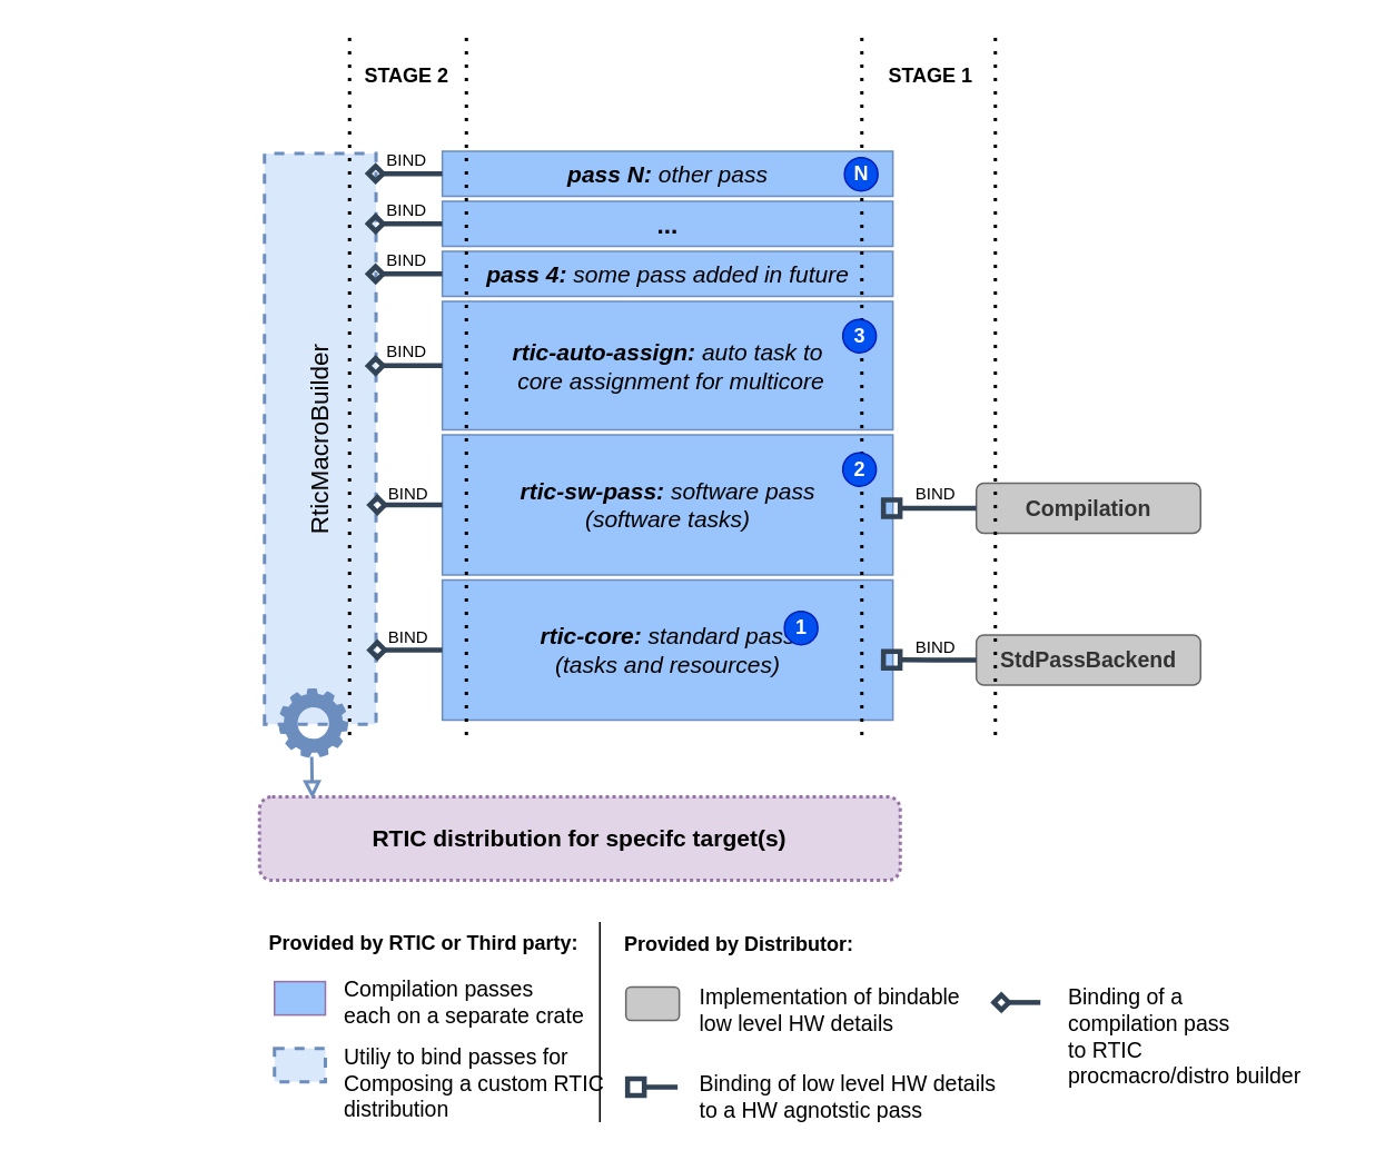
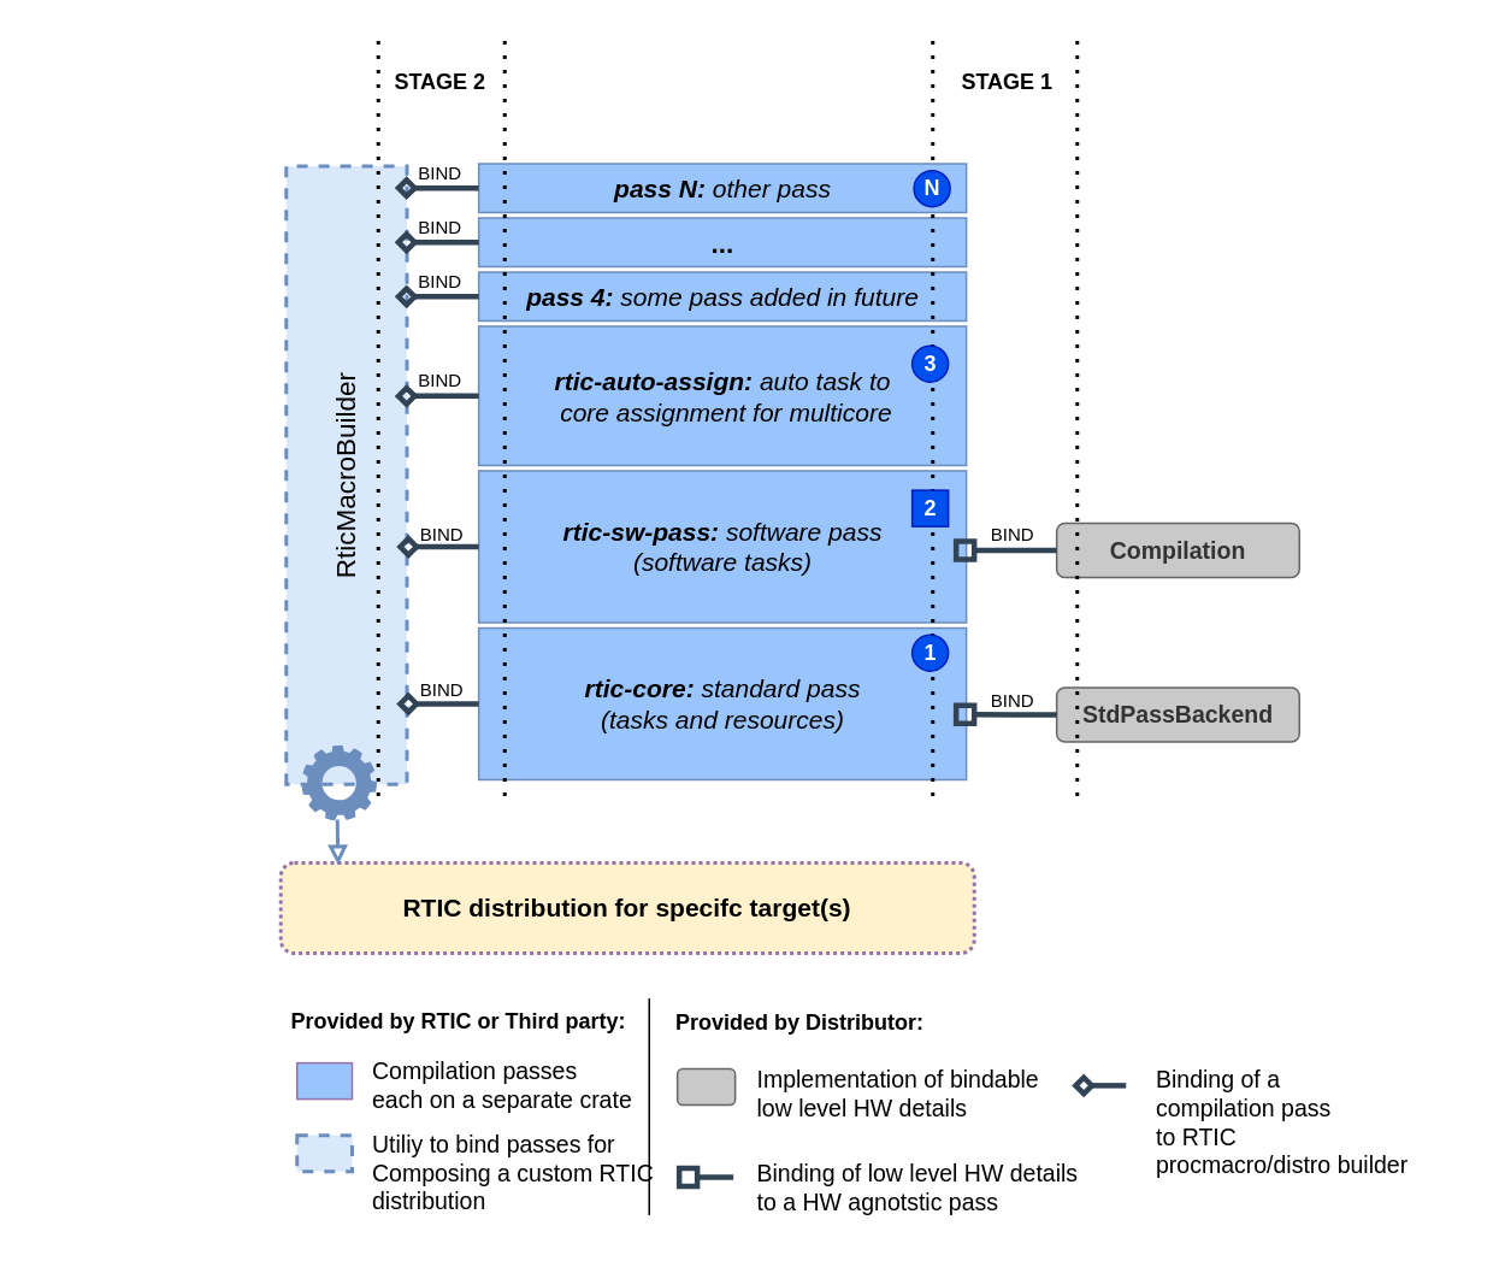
- <mxCell id="49" value="&lt;b&gt;2&lt;/b&gt;" style="ellipse;whiteSpace=wrap;html=1;aspect=fixed;fillColor=#0050ef;fontColor=#ffffff;strokeColor=#001DBC;" vertex="1" parent="1"><mxGeometry x="504.6" y="270.75" width="20" height="20" as="geometry" /></mxCell>
+ <mxCell id="49" value="&lt;b&gt;2&lt;/b&gt;" style="whiteSpace=wrap;html=1;aspect=fixed;fillColor=#0050ef;fontColor=#ffffff;strokeColor=#001DBC;rounded=0;" vertex="1" parent="1"><mxGeometry x="504.6" y="270.75" width="20" height="20" as="geometry" /></mxCell>
- <mxCell id="48" value="&lt;b&gt;1&lt;/b&gt;" style="ellipse;whiteSpace=wrap;html=1;aspect=fixed;fillColor=#0050ef;fontColor=#ffffff;strokeColor=#001DBC;" vertex="1" parent="1"><mxGeometry x="469.6" y="365.75" width="20" height="20" as="geometry" /></mxCell>
+ <mxCell id="48" value="&lt;b&gt;1&lt;/b&gt;" style="ellipse;whiteSpace=wrap;html=1;aspect=fixed;fillColor=#0050ef;fontColor=#ffffff;strokeColor=#001DBC;" vertex="1" parent="1"><mxGeometry x="504.6" y="350.75" width="20" height="20" as="geometry" /></mxCell>
- <mxCell id="21" value="&lt;span style=&quot;color: rgb(0, 0, 0); font-size: 14px; text-wrap: nowrap;&quot;&gt;&lt;b&gt;RTIC distribution for specifc target(s)&lt;/b&gt;&lt;/span&gt;" style="rounded=1;whiteSpace=wrap;html=1;dashed=1;dashPattern=1 1;fillColor=#e1d5e7;strokeColor=#9673a6;strokeWidth=2;" vertex="1" parent="1"><mxGeometry x="155" y="477" width="384" height="50" as="geometry" /></mxCell>
+ <mxCell id="21" value="&lt;span style=&quot;color: rgb(0, 0, 0); font-size: 14px; text-wrap: nowrap;&quot;&gt;&lt;b&gt;RTIC distribution for specifc target(s)&lt;/b&gt;&lt;/span&gt;" style="rounded=1;whiteSpace=wrap;html=1;dashed=1;dashPattern=1 1;fillColor=#fff2cc;strokeColor=#9673a6;strokeWidth=2;" vertex="1" parent="1"><mxGeometry x="155" y="477" width="384" height="50" as="geometry" /></mxCell>
